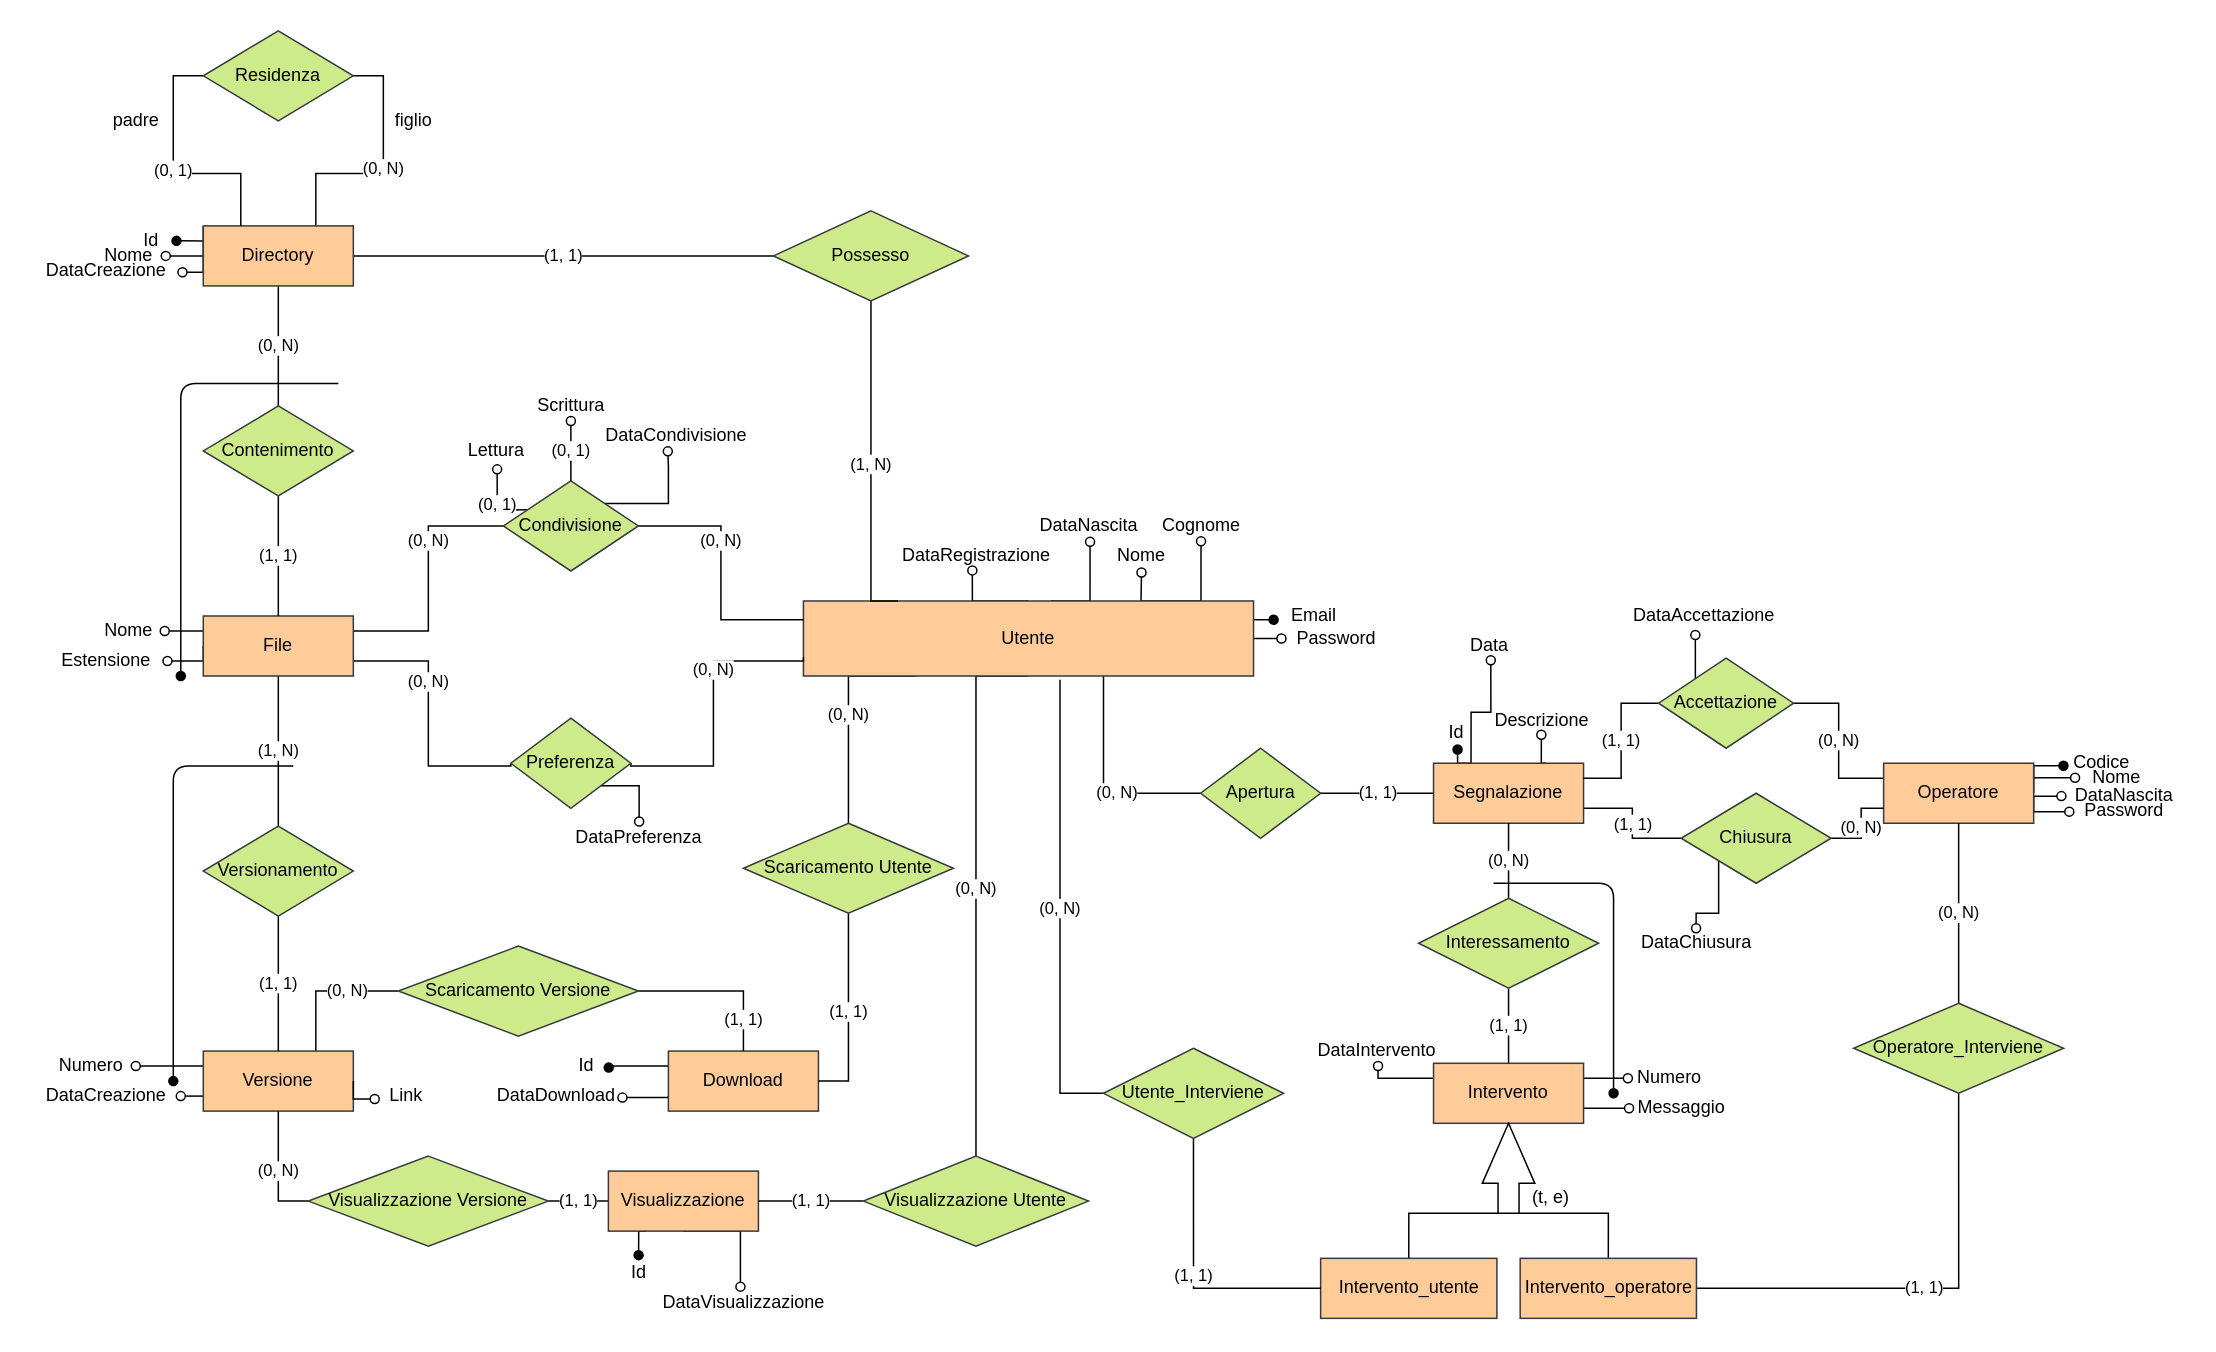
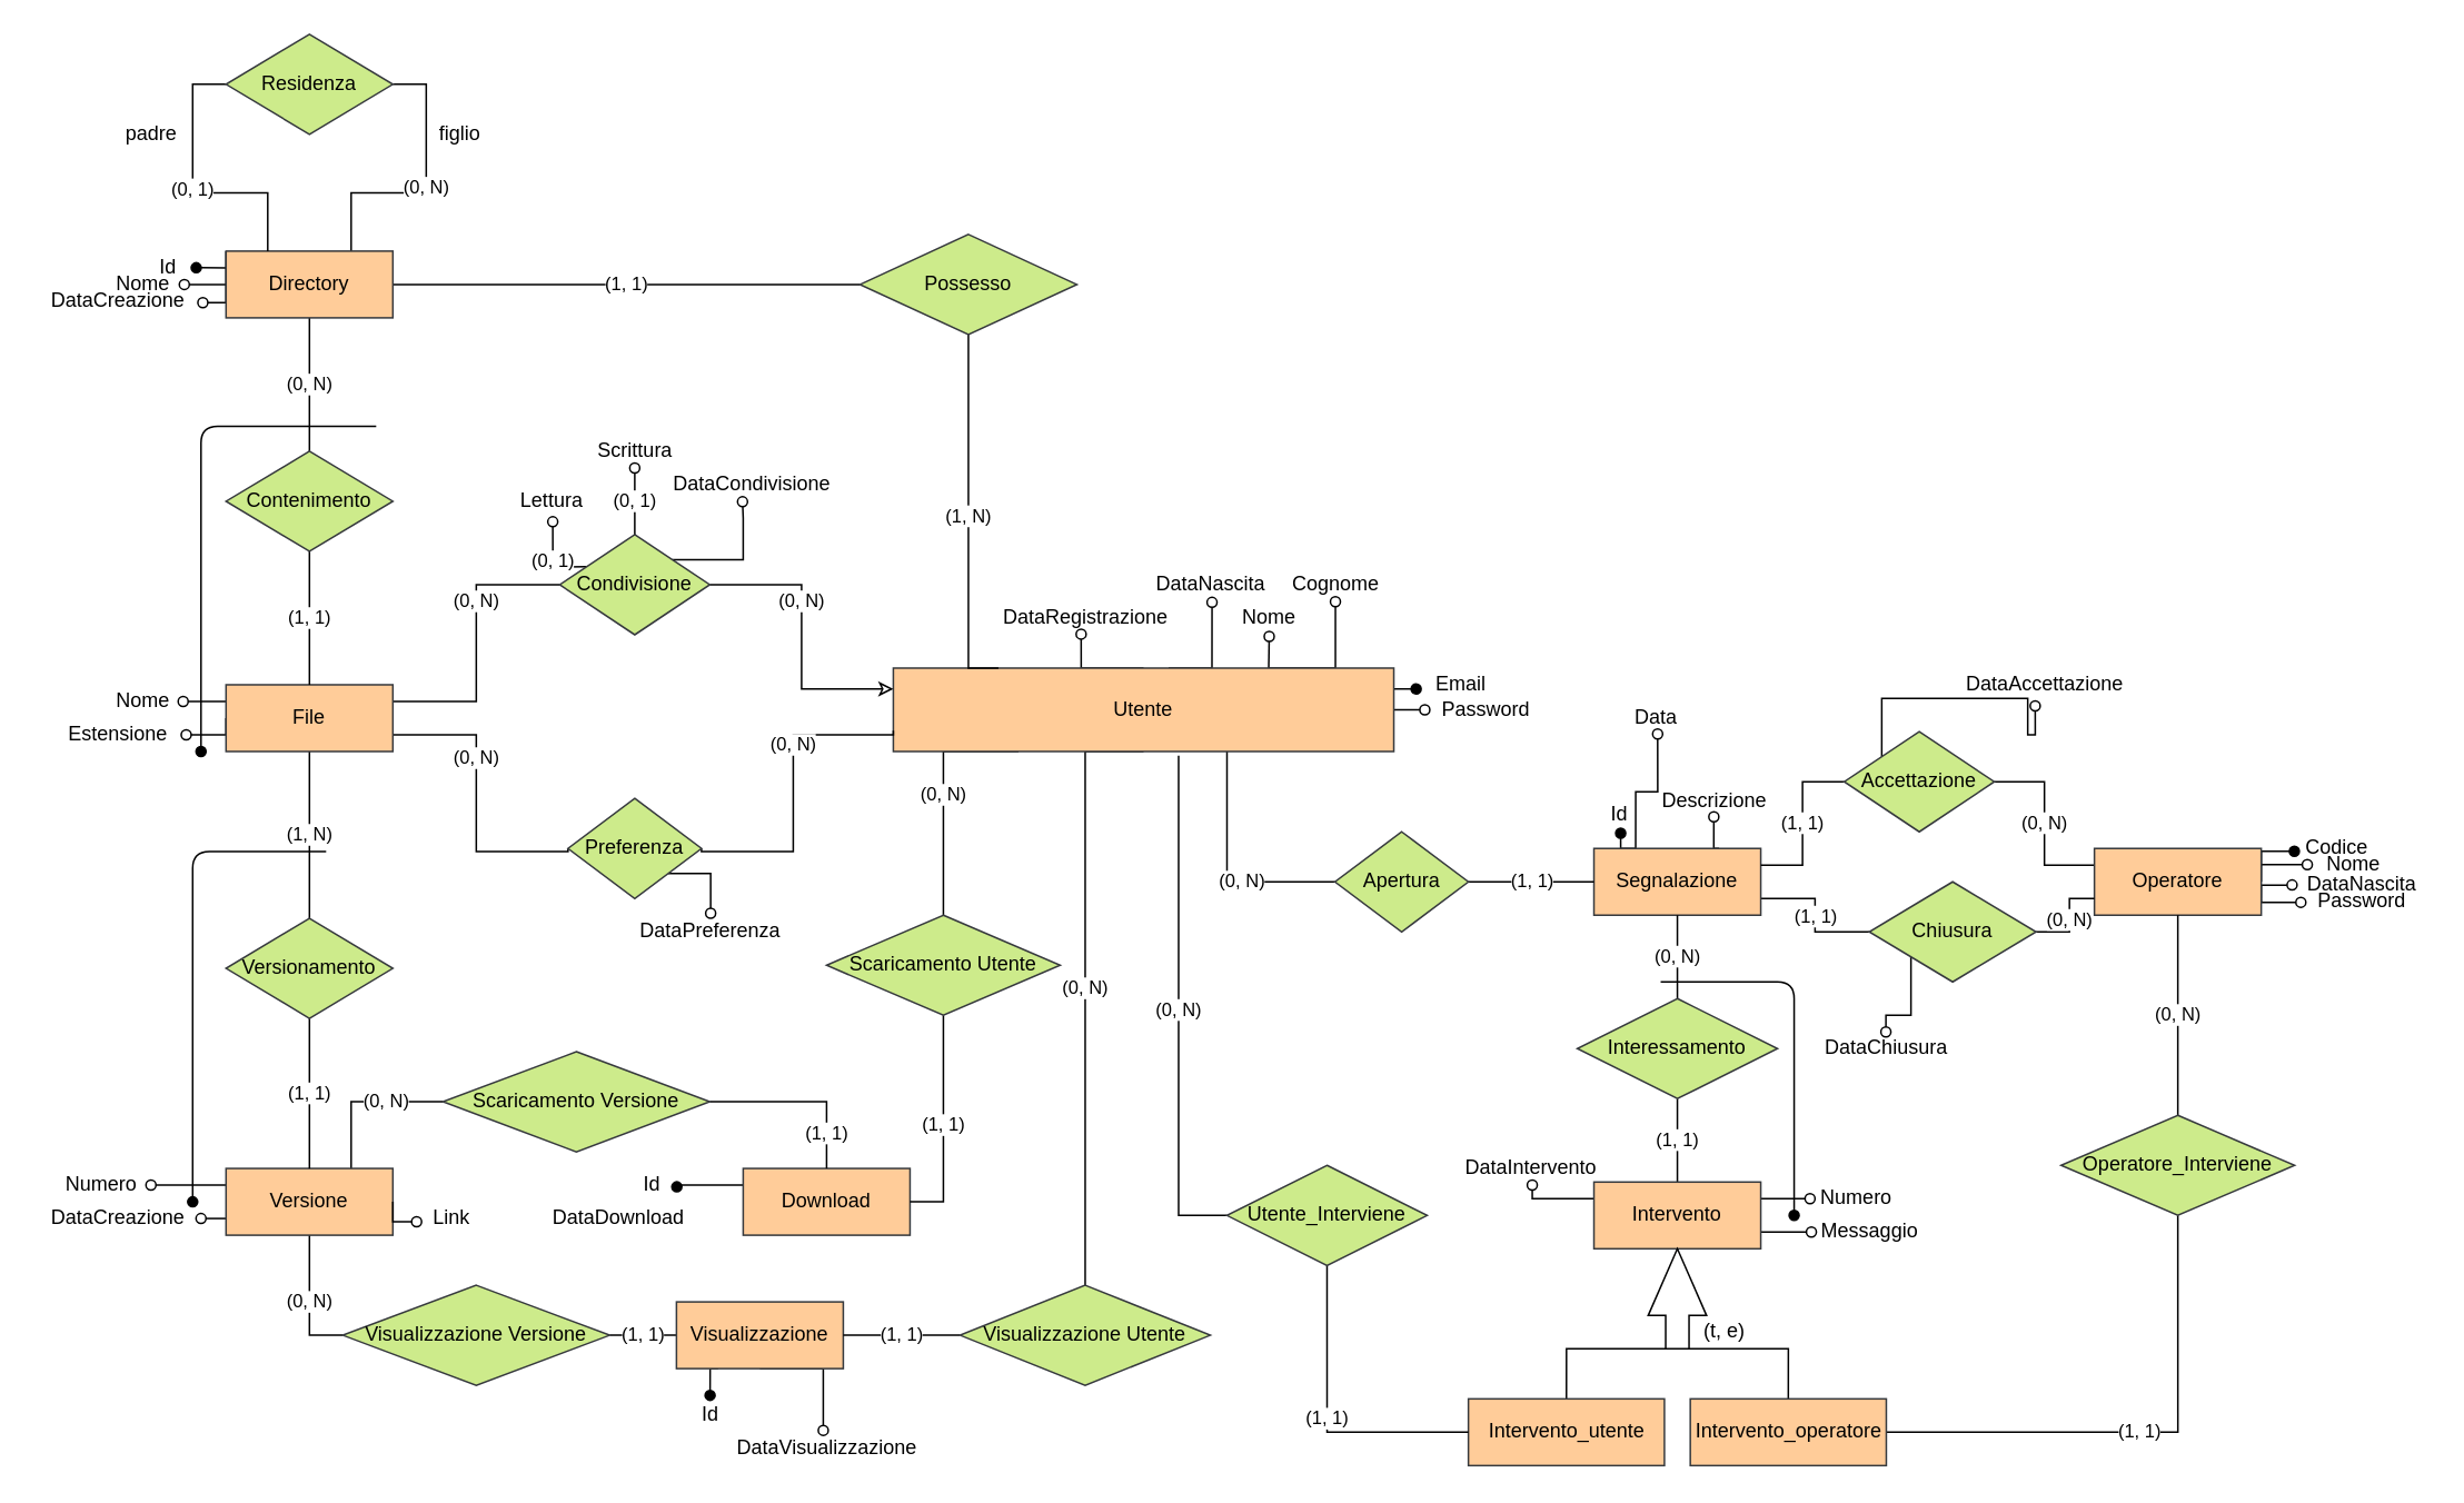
- <mxCell id="105" value="DataAccettazione" style="text;html=1;align=center;verticalAlign=middle;resizable=0;points=[];autosize=1;strokeColor=none;" parent="1" vertex="1"><mxGeometry x="1079.97" y="400" width="110" height="20" as="geometry" /></mxCell>
+ <mxCell id="105" value="DataAccettazione" style="text;html=1;align=center;verticalAlign=middle;resizable=0;points=[];autosize=1;strokeColor=none;" parent="1" vertex="1"><mxGeometry x="1169.97" y="400" width="110" height="20" as="geometry" /></mxCell>
- <mxCell id="110" value="(0, N)" style="edgeStyle=orthogonalEdgeStyle;rounded=0;orthogonalLoop=1;jettySize=auto;html=1;exitX=1;exitY=0.5;exitDx=0;exitDy=0;entryX=0;entryY=0.25;entryDx=0;entryDy=0;startArrow=none;startFill=0;endArrow=none;endFill=0;" parent="1" source="132" target="37" edge="1"><mxGeometry x="-0.25" relative="1" as="geometry"><mxPoint as="offset" /><mxPoint x="505" y="370" as="sourcePoint" /></mxGeometry></mxCell>
+ <mxCell id="110" value="(0, N)" style="edgeStyle=orthogonalEdgeStyle;rounded=0;orthogonalLoop=1;jettySize=auto;html=1;exitX=1;exitY=0.5;exitDx=0;exitDy=0;entryX=0;entryY=0.25;entryDx=0;entryDy=0;startArrow=none;startFill=0;endArrow=classic;endFill=0;" parent="1" source="132" target="37" edge="1"><mxGeometry x="-0.25" relative="1" as="geometry"><mxPoint as="offset" /><mxPoint x="505" y="370" as="sourcePoint" /></mxGeometry></mxCell>
- <mxCell id="92" style="edgeStyle=orthogonalEdgeStyle;rounded=0;orthogonalLoop=1;jettySize=auto;html=1;exitX=0;exitY=0.75;exitDx=0;exitDy=0;entryX=0.993;entryY=0.55;entryDx=0;entryDy=0;entryPerimeter=0;startArrow=none;startFill=0;endArrow=oval;endFill=0;" parent="1" source="93" target="99" edge="1"><mxGeometry relative="1" as="geometry"><mxPoint x="426.44" y="729" as="targetPoint" /><Array as="points"><mxPoint x="445" y="731" /></Array></mxGeometry></mxCell>
